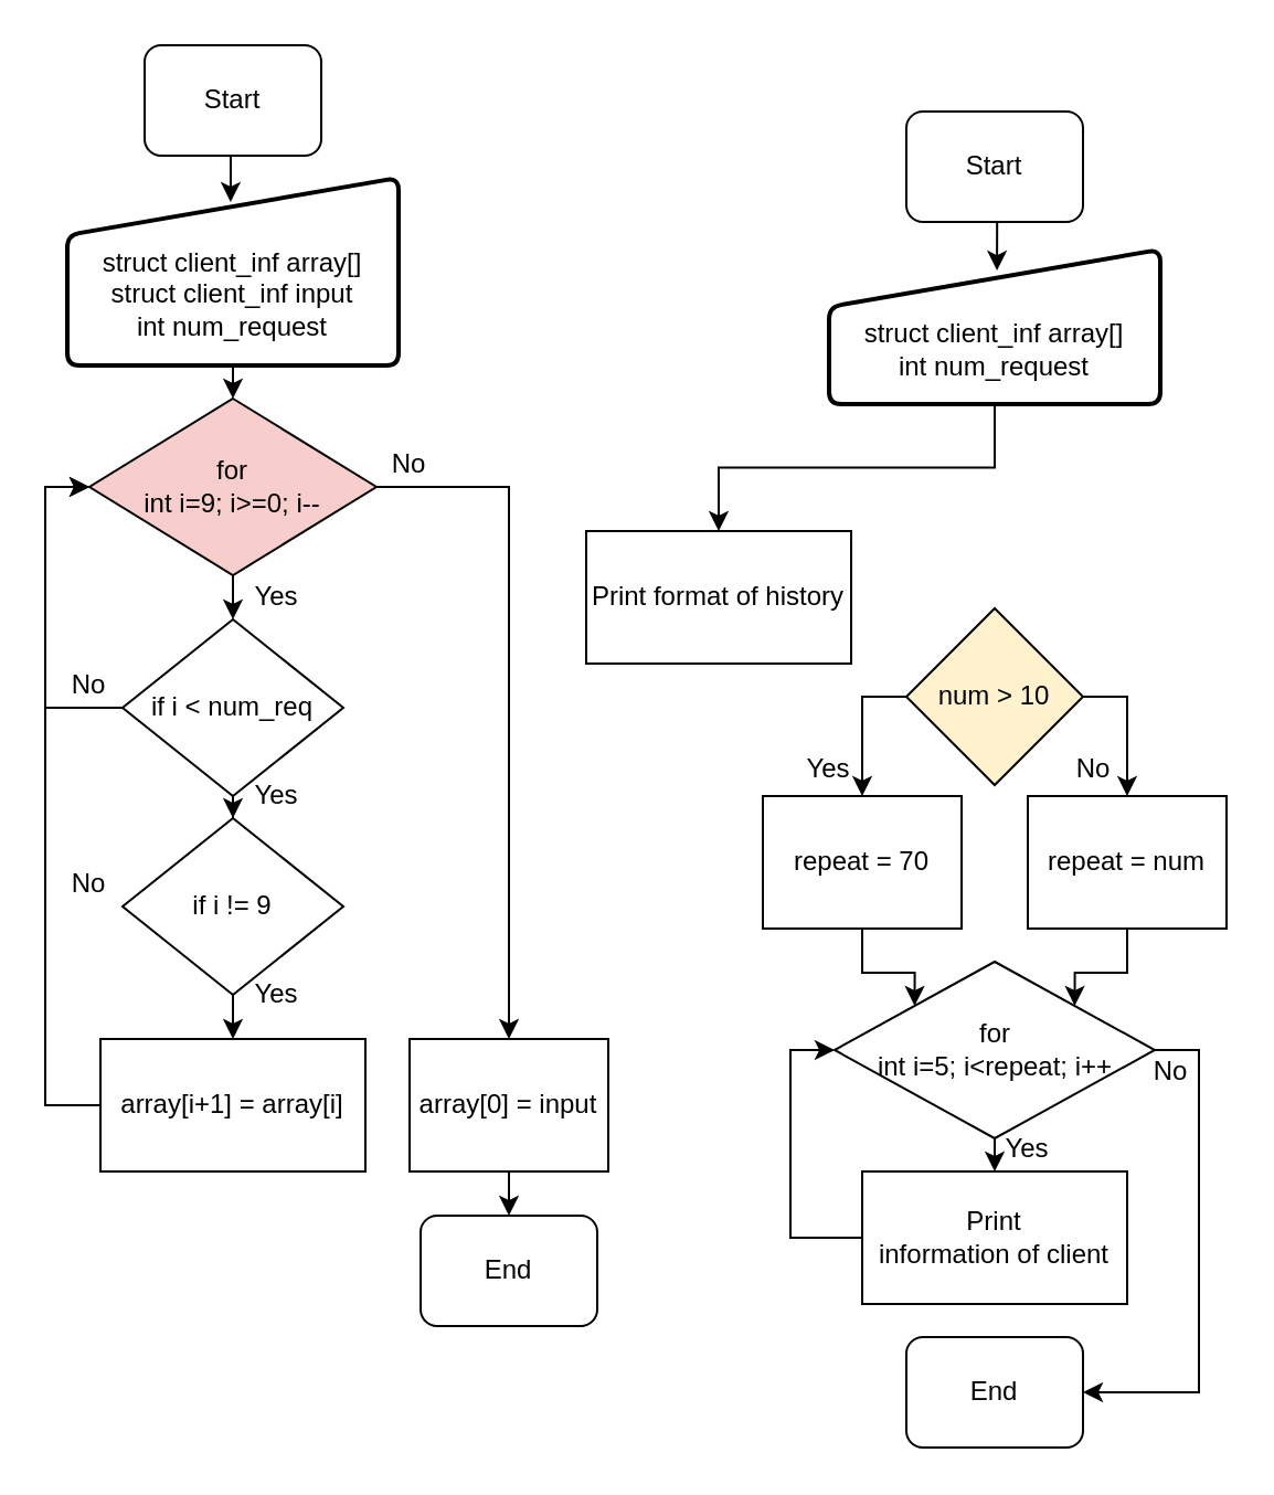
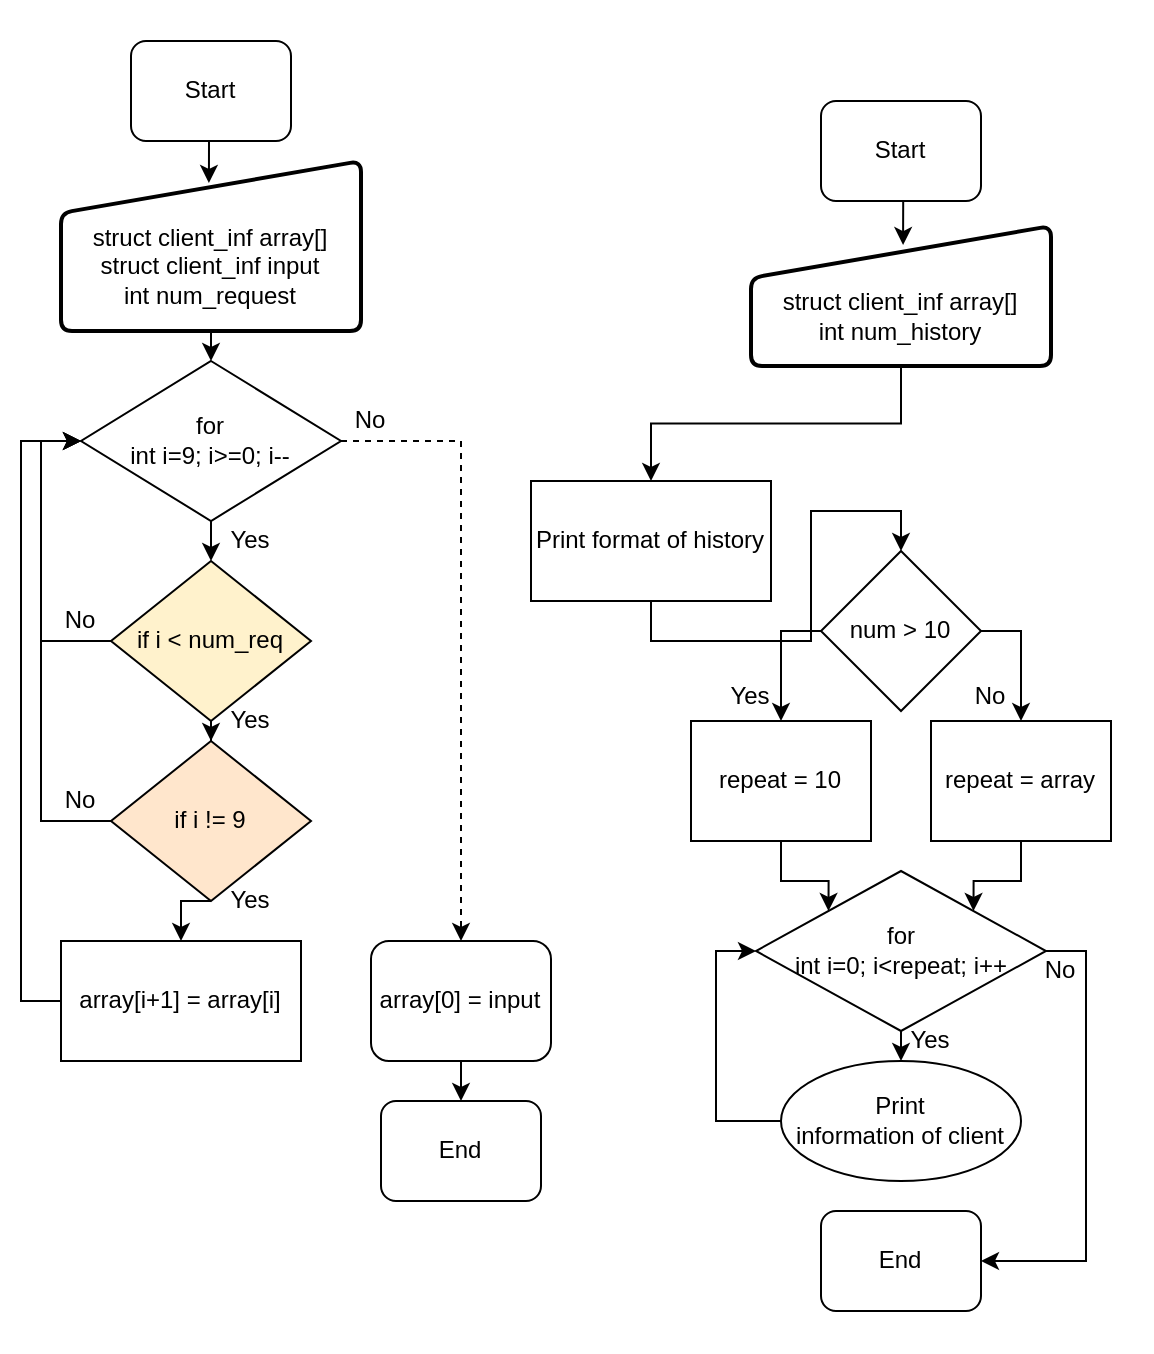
- <mxCell id="41" value="struct client_inf array[]&lt;br&gt;int num_request&lt;br&gt;" style="text;html=1;strokeColor=none;fillColor=none;align=center;verticalAlign=middle;whiteSpace=wrap;rounded=0;" vertex="1" parent="1"><mxGeometry x="370" y="147.5" width="160" height="20" as="geometry" /></mxCell>
+ <mxCell id="41" value="struct client_inf array[]&lt;br&gt;int num_history&lt;br&gt;" style="text;html=1;strokeColor=none;fillColor=none;align=center;verticalAlign=middle;whiteSpace=wrap;rounded=0;" vertex="1" parent="1"><mxGeometry x="370" y="147.5" width="160" height="20" as="geometry" /></mxCell>
- <mxCell id="9" value="for&lt;br&gt;int i=9; i&amp;gt;=0; i--&lt;br&gt;" style="rhombus;whiteSpace=wrap;html=1;fillColor=#f8cecc;" vertex="1" parent="1"><mxGeometry x="40" y="180" width="130" height="80" as="geometry" /></mxCell>
+ <mxCell id="9" value="for&lt;br&gt;int i=9; i&amp;gt;=0; i--&lt;br&gt;" style="rhombus;whiteSpace=wrap;html=1;" vertex="1" parent="1"><mxGeometry x="40" y="180" width="130" height="80" as="geometry" /></mxCell>
+ <mxCell id="21" style="edgeStyle=orthogonalEdgeStyle;rounded=0;orthogonalLoop=1;jettySize=auto;html=1;exitX=0.5;exitY=1;exitDx=0;exitDy=0;entryX=0.5;entryY=0;entryDx=0;entryDy=0;" edge="1" parent="1" source="22" target="20"><mxGeometry relative="1" as="geometry" /></mxCell>
- <mxCell id="8" style="edgeStyle=orthogonalEdgeStyle;rounded=0;orthogonalLoop=1;jettySize=auto;html=1;exitX=1;exitY=0.5;exitDx=0;exitDy=0;entryX=0.5;entryY=0;entryDx=0;entryDy=0;" edge="1" parent="1" source="9" target="30"><mxGeometry relative="1" as="geometry" /></mxCell>
+ <mxCell id="8" style="edgeStyle=orthogonalEdgeStyle;rounded=0;orthogonalLoop=1;jettySize=auto;html=1;exitX=1;exitY=0.5;exitDx=0;exitDy=0;entryX=0.5;entryY=0;entryDx=0;entryDy=0;dashed=1;" edge="1" parent="1" source="9" target="30"><mxGeometry relative="1" as="geometry" /></mxCell>
- <mxCell id="20" value="num &amp;gt; 10" style="rhombus;whiteSpace=wrap;html=1;fillColor=#fff2cc;" vertex="1" parent="1"><mxGeometry x="410" y="275" width="80" height="80" as="geometry" /></mxCell>
+ <mxCell id="20" value="num &amp;gt; 10" style="rhombus;whiteSpace=wrap;html=1;" vertex="1" parent="1"><mxGeometry x="410" y="275" width="80" height="80" as="geometry" /></mxCell>
- <mxCell id="25" value="if i &amp;lt; num_req" style="rhombus;whiteSpace=wrap;html=1;" vertex="1" parent="1"><mxGeometry x="55" y="280" width="100" height="80" as="geometry" /></mxCell>
+ <mxCell id="25" value="if i &amp;lt; num_req" style="rhombus;whiteSpace=wrap;html=1;fillColor=#fff2cc;" vertex="1" parent="1"><mxGeometry x="55" y="280" width="100" height="80" as="geometry" /></mxCell>
- <mxCell id="23" style="edgeStyle=orthogonalEdgeStyle;rounded=0;orthogonalLoop=1;jettySize=auto;html=1;exitX=0.5;exitY=1;exitDx=0;exitDy=0;" edge="1" parent="1" source="25" target="28"><mxGeometry relative="1" as="geometry" /></mxCell>
+ <mxCell id="23" style="edgeStyle=orthogonalEdgeStyle;rounded=0;orthogonalLoop=1;jettySize=auto;html=1;exitX=0.5;exitY=1;exitDx=0;exitDy=0;dashed=1;" edge="1" parent="1" source="25" target="28"><mxGeometry relative="1" as="geometry" /></mxCell>
- <mxCell id="43" value="repeat = 70" style="rounded=0;whiteSpace=wrap;html=1;" vertex="1" parent="1"><mxGeometry x="345" y="360" width="90" height="60" as="geometry" /></mxCell>
+ <mxCell id="43" value="repeat = 10" style="rounded=0;whiteSpace=wrap;html=1;" vertex="1" parent="1"><mxGeometry x="345" y="360" width="90" height="60" as="geometry" /></mxCell>
- <mxCell id="45" value="repeat = num" style="rounded=0;whiteSpace=wrap;html=1;" vertex="1" parent="1"><mxGeometry x="465" y="360" width="90" height="60" as="geometry" /></mxCell>
+ <mxCell id="45" value="repeat = array" style="rounded=0;whiteSpace=wrap;html=1;" vertex="1" parent="1"><mxGeometry x="465" y="360" width="90" height="60" as="geometry" /></mxCell>
+ <mxCell id="27" style="edgeStyle=orthogonalEdgeStyle;rounded=0;orthogonalLoop=1;jettySize=auto;html=1;exitX=0;exitY=0.5;exitDx=0;exitDy=0;entryX=0;entryY=0.5;entryDx=0;entryDy=0;" edge="1" parent="1" source="28" target="9"><mxGeometry relative="1" as="geometry" /></mxCell>
- <mxCell id="28" value="if i != 9" style="rhombus;whiteSpace=wrap;html=1;" vertex="1" parent="1"><mxGeometry x="55" y="370" width="100" height="80" as="geometry" /></mxCell>
+ <mxCell id="28" value="if i != 9" style="rhombus;whiteSpace=wrap;html=1;fillColor=#ffe6cc;" vertex="1" parent="1"><mxGeometry x="55" y="370" width="100" height="80" as="geometry" /></mxCell>
- <mxCell id="48" value="&lt;span&gt;for&lt;/span&gt;&lt;br&gt;&lt;span&gt;int i=5; i&amp;lt;repeat; i++&lt;/span&gt;" style="rhombus;whiteSpace=wrap;html=1;" vertex="1" parent="1"><mxGeometry x="377.5" y="435" width="145" height="80" as="geometry" /></mxCell>
+ <mxCell id="48" value="&lt;span&gt;for&lt;/span&gt;&lt;br&gt;&lt;span&gt;int i=0; i&amp;lt;repeat; i++&lt;/span&gt;" style="rhombus;whiteSpace=wrap;html=1;" vertex="1" parent="1"><mxGeometry x="377.5" y="435" width="145" height="80" as="geometry" /></mxCell>
- <mxCell id="11" value="array[i+1] = array[i]" style="rounded=0;whiteSpace=wrap;html=1;" vertex="1" parent="1"><mxGeometry x="45" y="470" width="120" height="60" as="geometry" /></mxCell>
+ <mxCell id="11" value="array[i+1] = array[i]" style="rounded=0;whiteSpace=wrap;html=1;" vertex="1" parent="1"><mxGeometry x="30" y="470" width="120" height="60" as="geometry" /></mxCell>
- <mxCell id="30" value="array[0] = input" style="rounded=0;whiteSpace=wrap;html=1;" vertex="1" parent="1"><mxGeometry x="185" y="470" width="90" height="60" as="geometry" /></mxCell>
+ <mxCell id="30" value="array[0] = input" style="whiteSpace=wrap;html=1;rounded=1;" vertex="1" parent="1"><mxGeometry x="185" y="470" width="90" height="60" as="geometry" /></mxCell>
- <mxCell id="50" value="Print&lt;br&gt;information of client&lt;br&gt;" style="rounded=0;whiteSpace=wrap;html=1;" vertex="1" parent="1"><mxGeometry x="390" y="530" width="120" height="60" as="geometry" /></mxCell>
+ <mxCell id="50" value="Print&lt;br&gt;information of client&lt;br&gt;" style="ellipse;whiteSpace=wrap;html=1;" vertex="1" parent="1"><mxGeometry x="390" y="530" width="120" height="60" as="geometry" /></mxCell>
